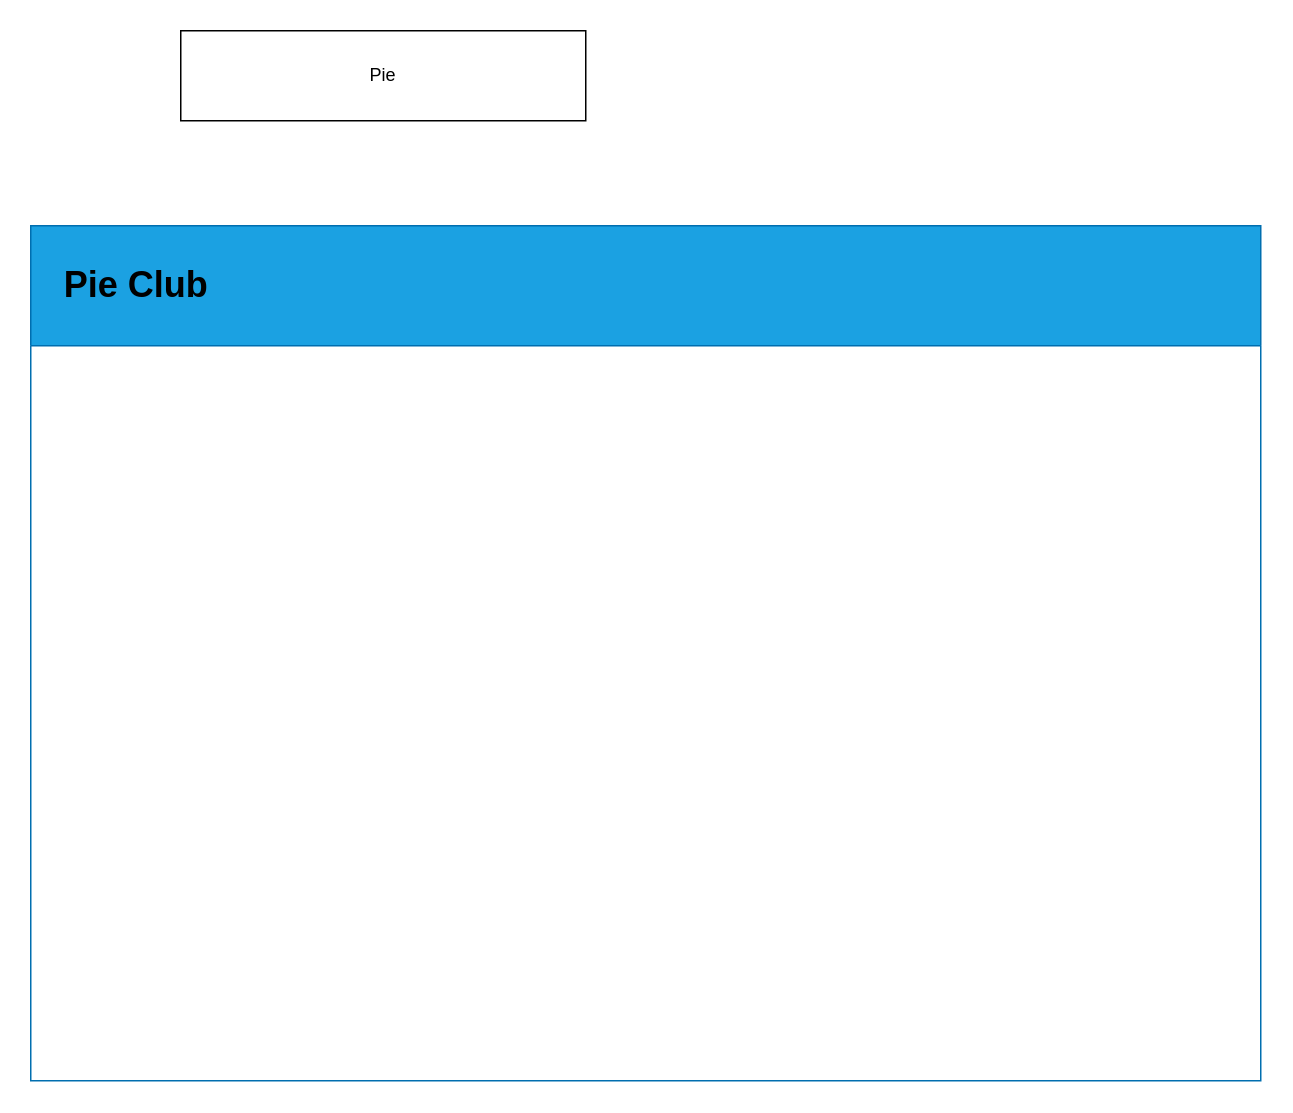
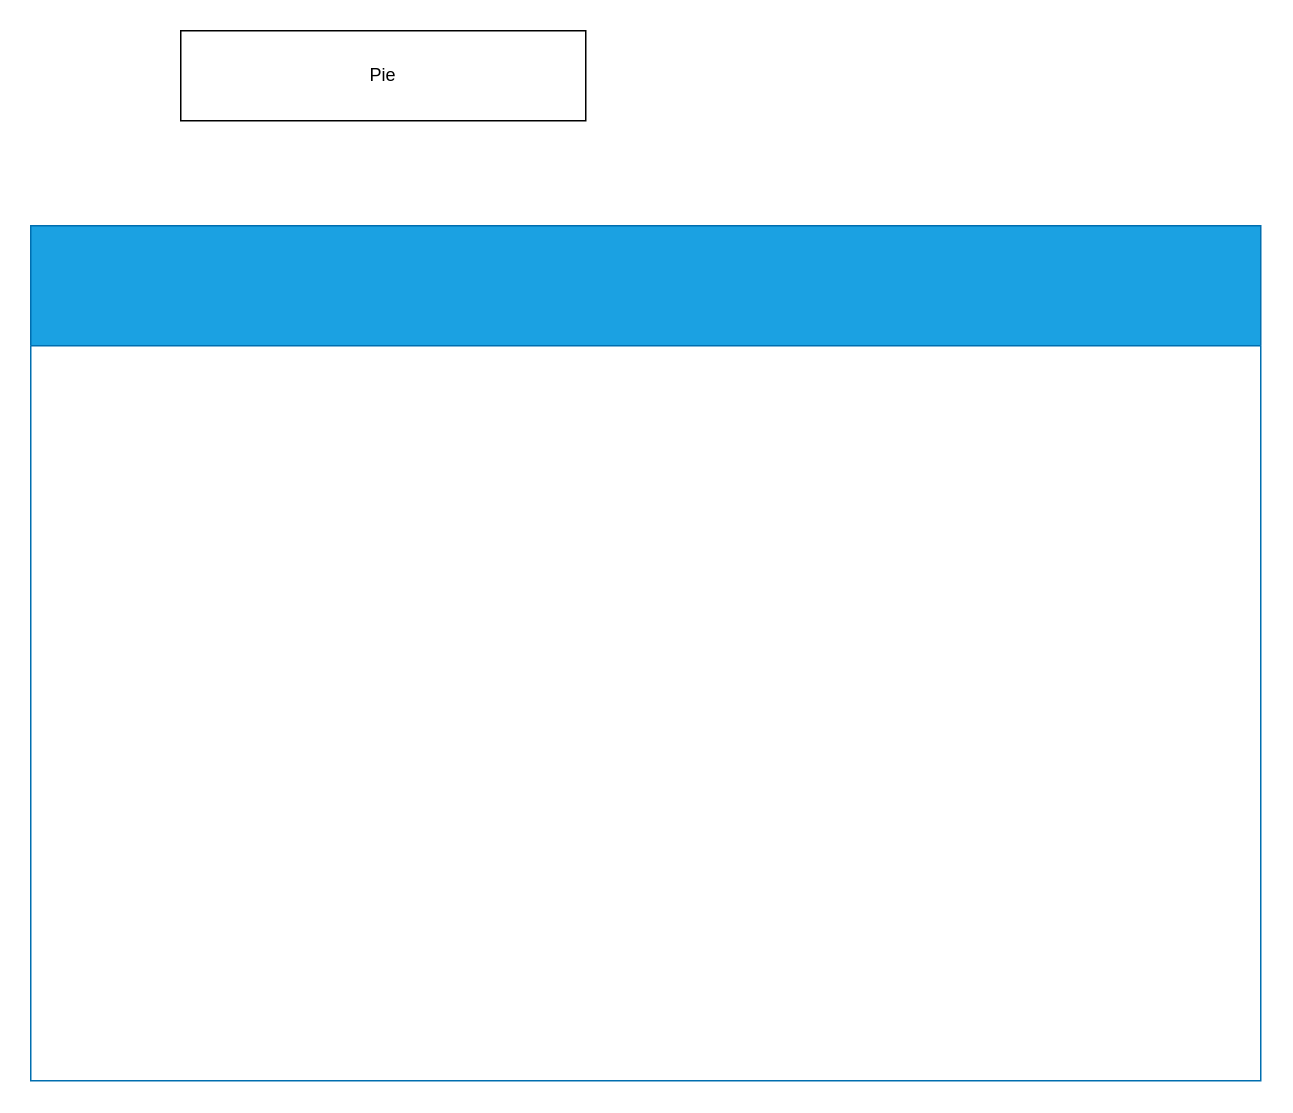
- <mxCell id="4" value="Pie Club" style="text;strokeColor=none;fillColor=none;html=1;fontSize=24;fontStyle=1;verticalAlign=middle;align=center;" vertex="1" parent="3"><mxGeometry x="20" y="20" width="100" height="40" as="geometry" /></mxCell>
